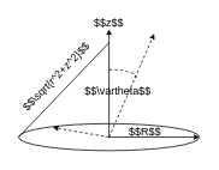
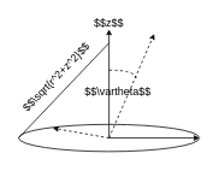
- <mxCell id="6" value="$$R$$" style="text;html=1;strokeColor=none;fillColor=none;align=center;verticalAlign=middle;whiteSpace=wrap;rounded=0;" parent="1" vertex="1"><mxGeometry x="150" y="137" width="20" height="20" as="geometry" /></mxCell>
